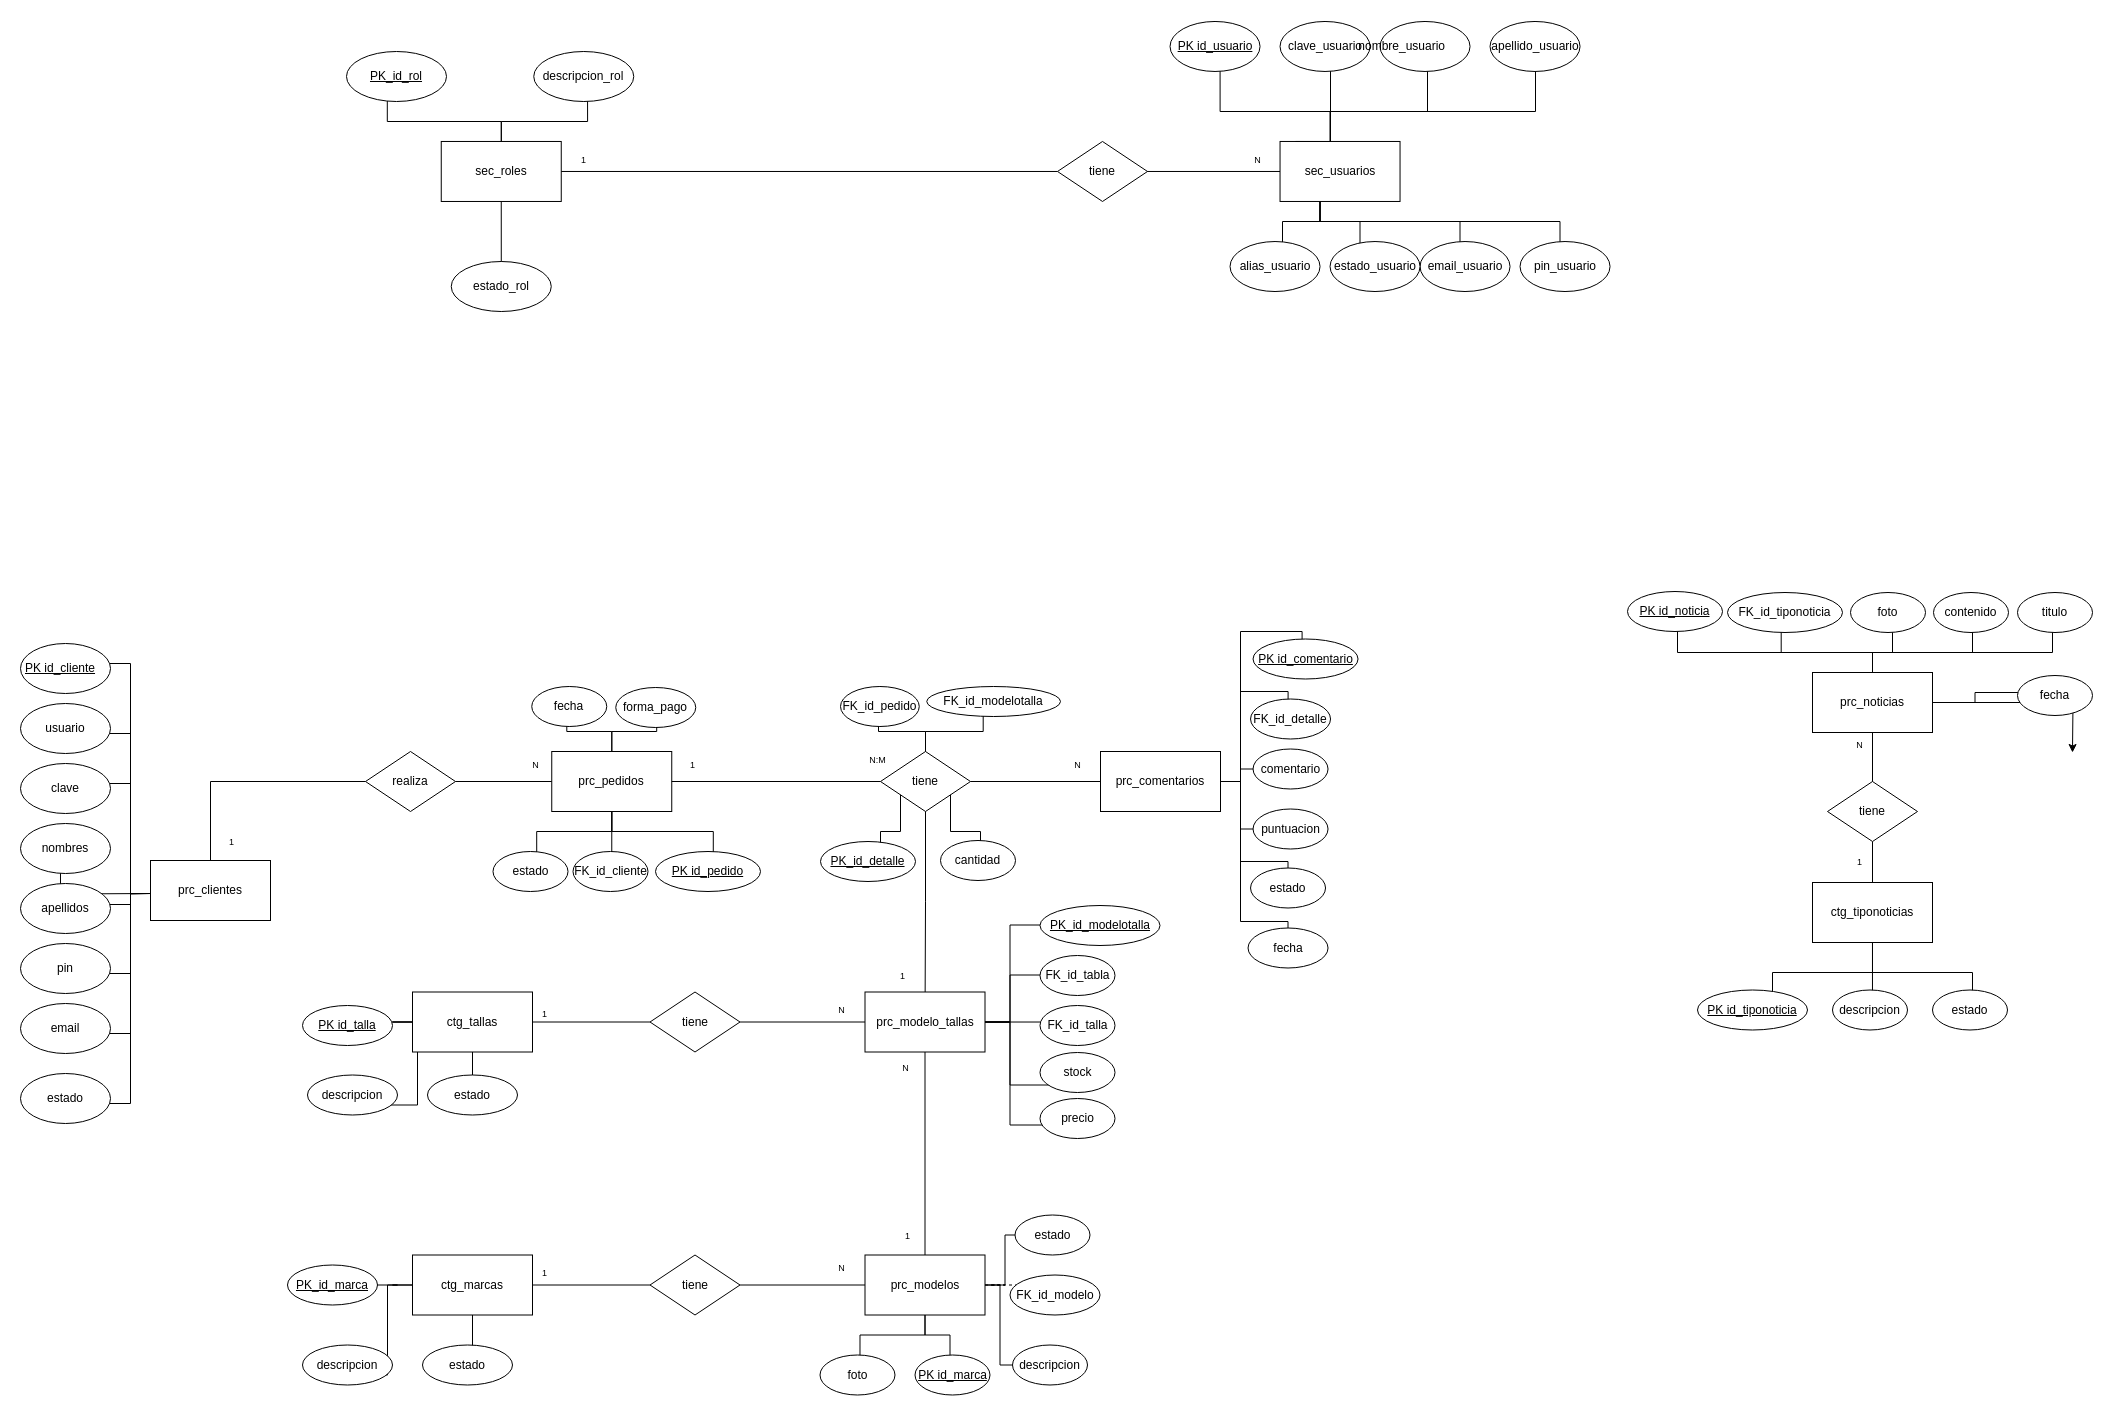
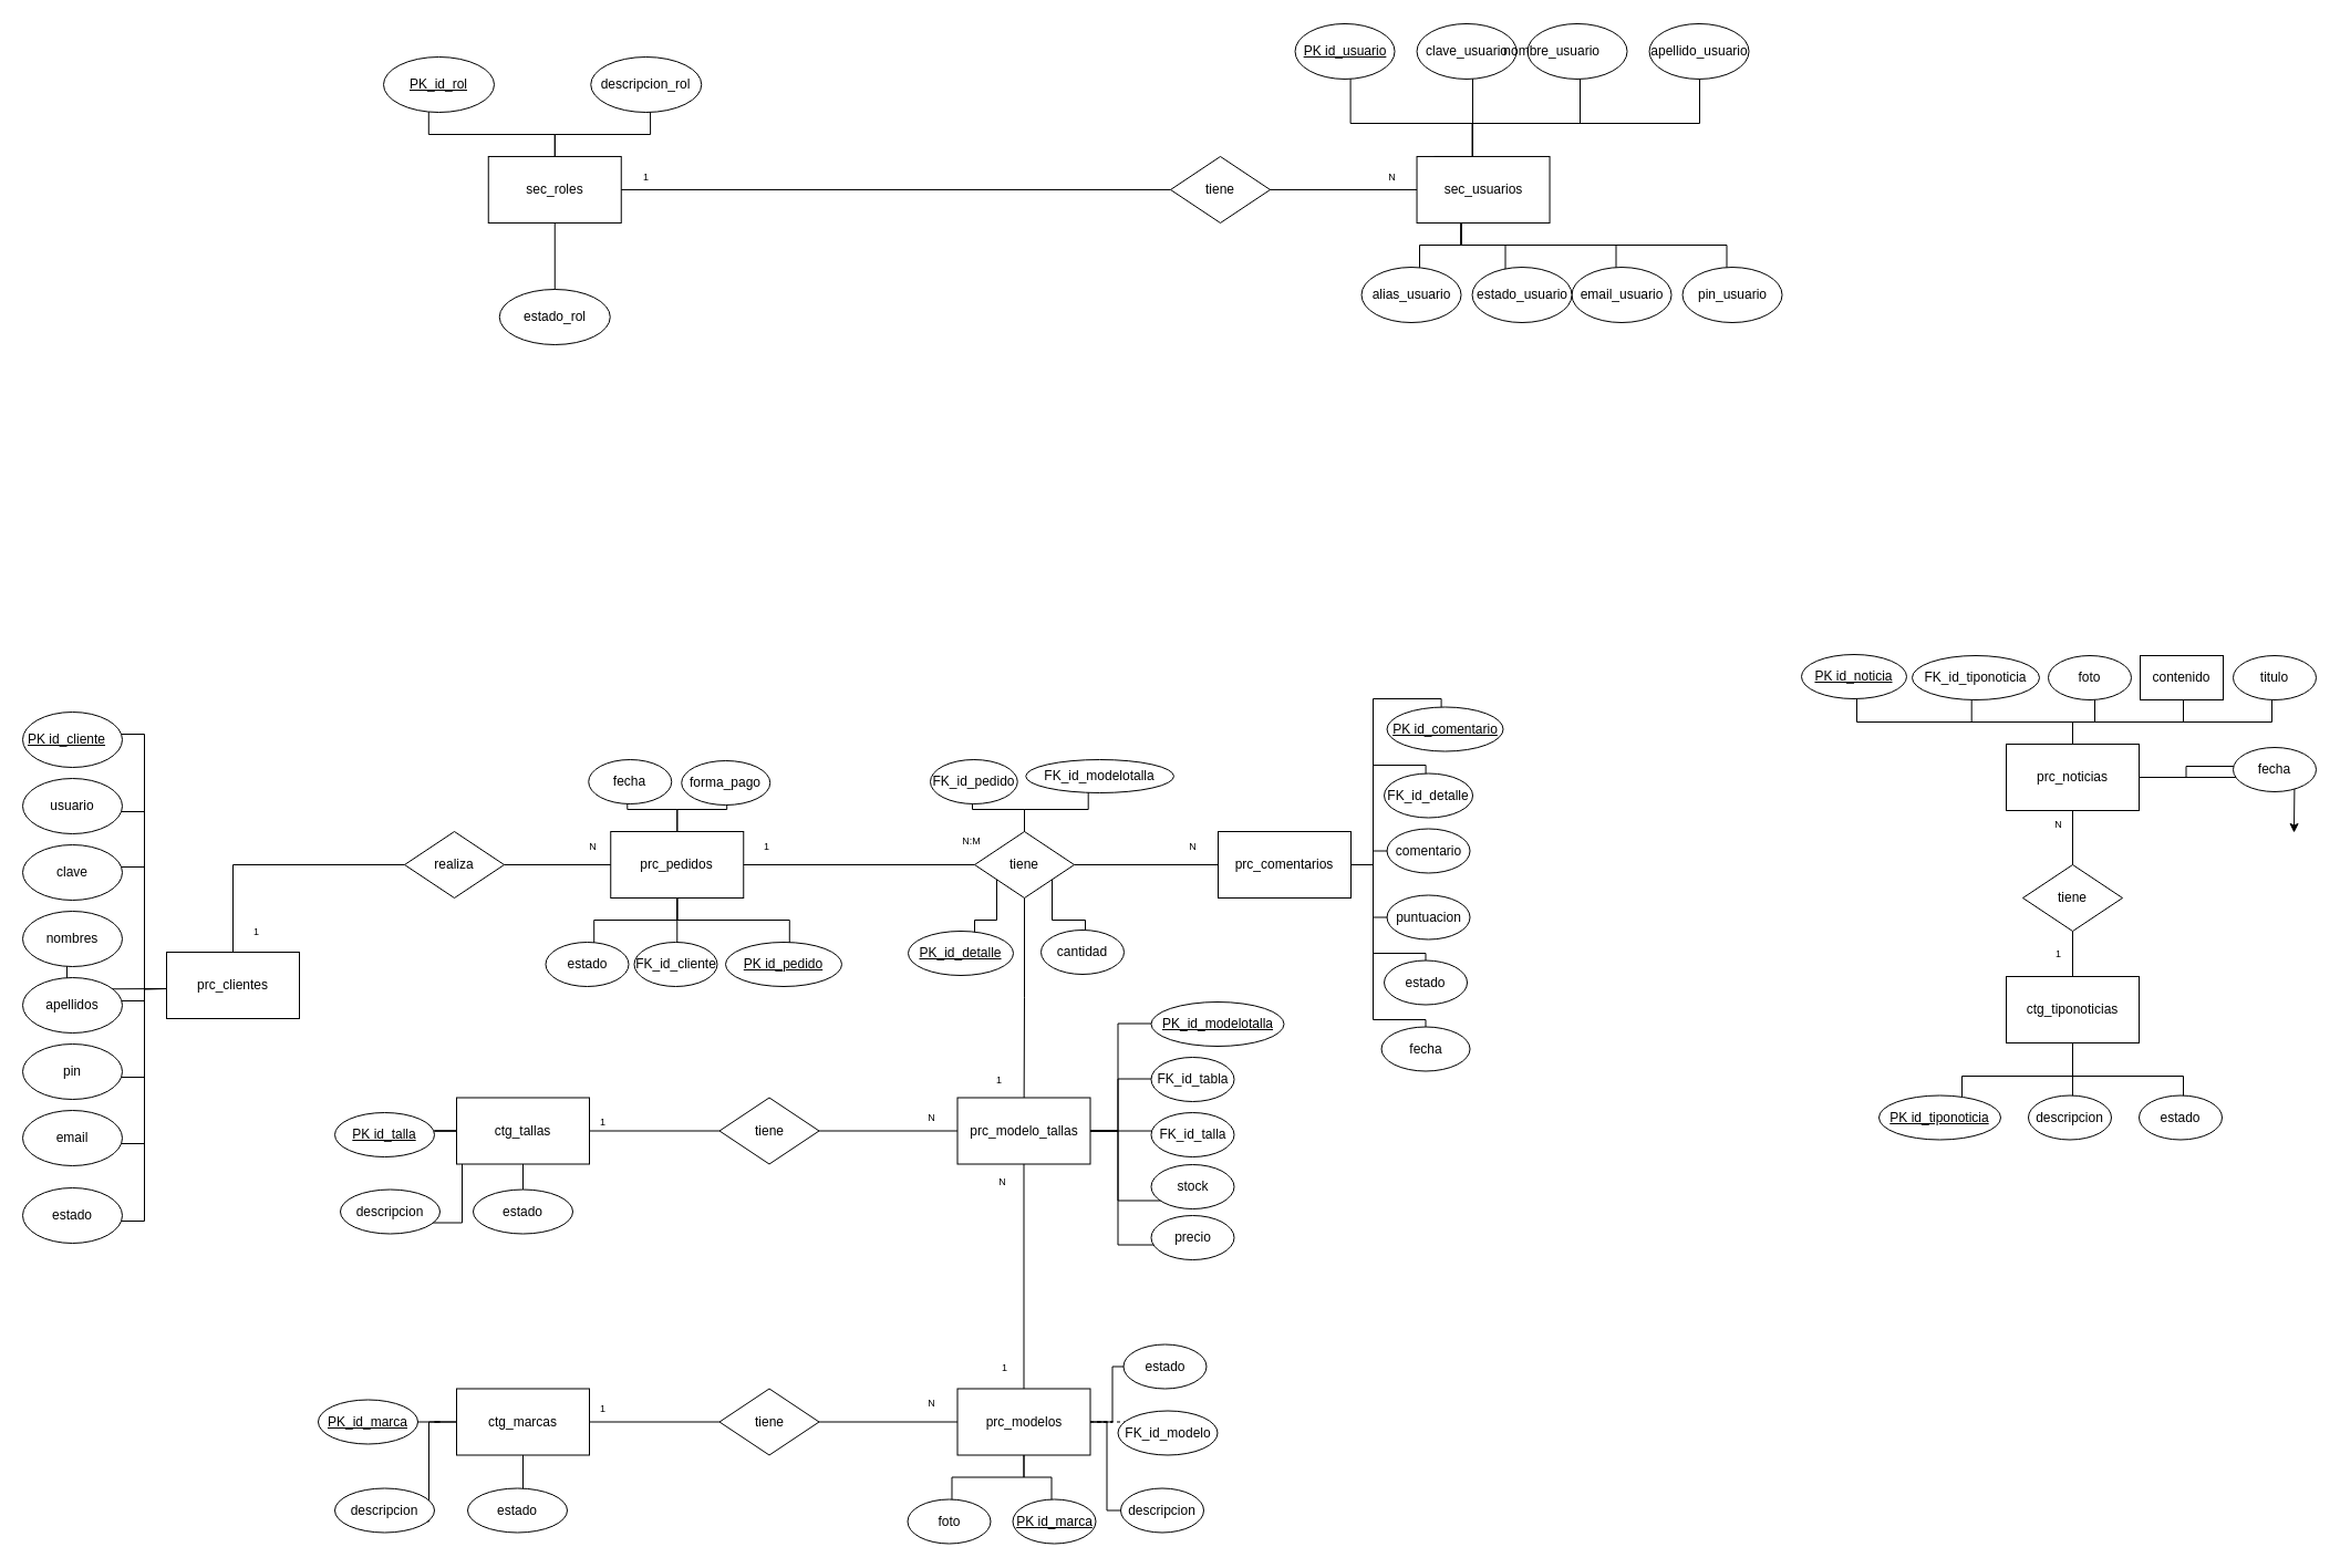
- <mxCell id="146" value="contenido" style="ellipse;whiteSpace=wrap;html=1;" parent="1" vertex="1"><mxGeometry x="1933" y="592" width="75" height="40" as="geometry" /></mxCell>
+ <mxCell id="146" value="contenido" style="whiteSpace=wrap;html=1;rounded=0;" parent="1" vertex="1"><mxGeometry x="1933" y="592" width="75" height="40" as="geometry" /></mxCell>
